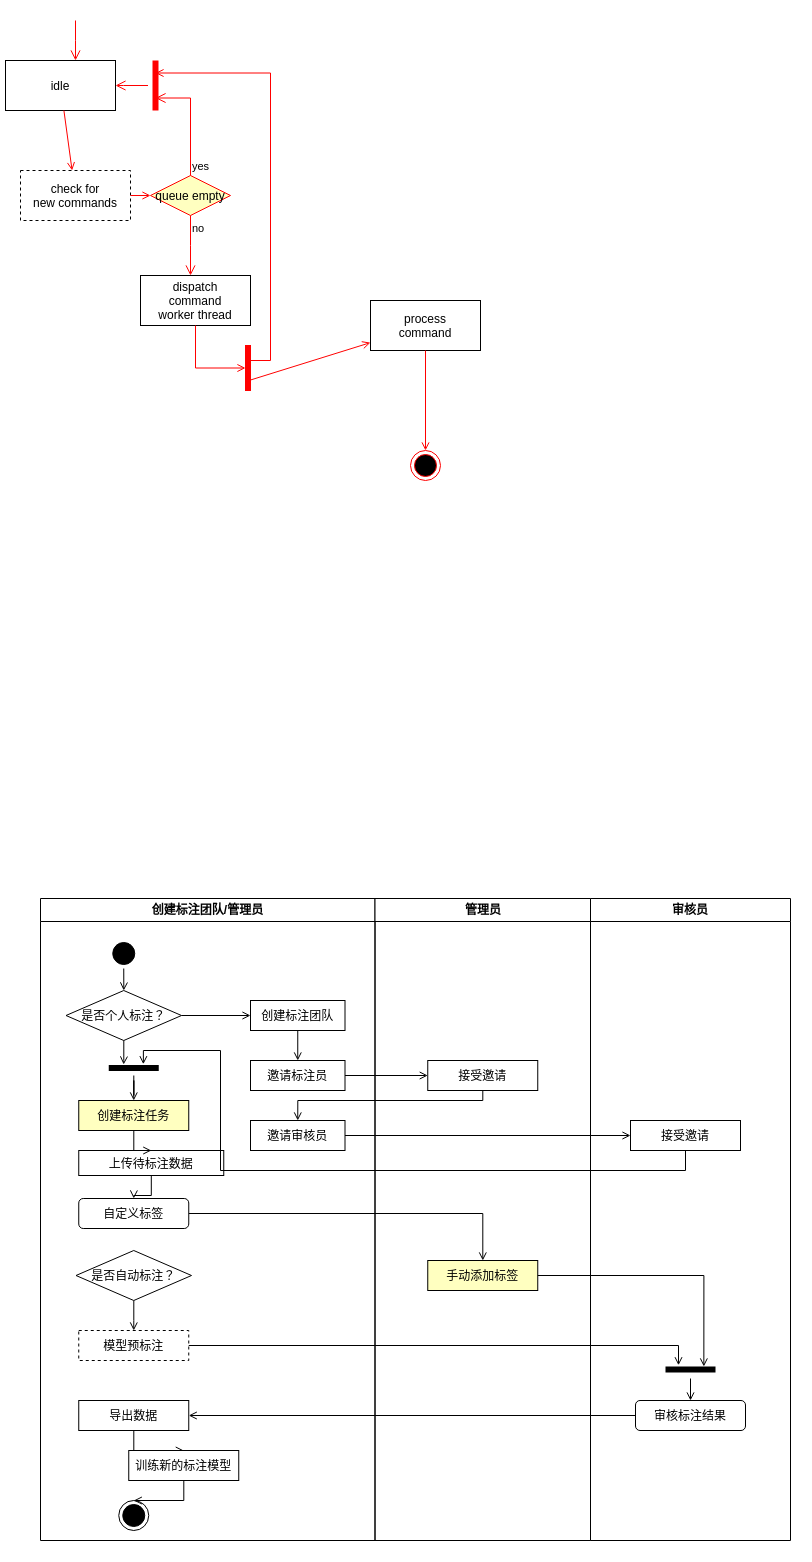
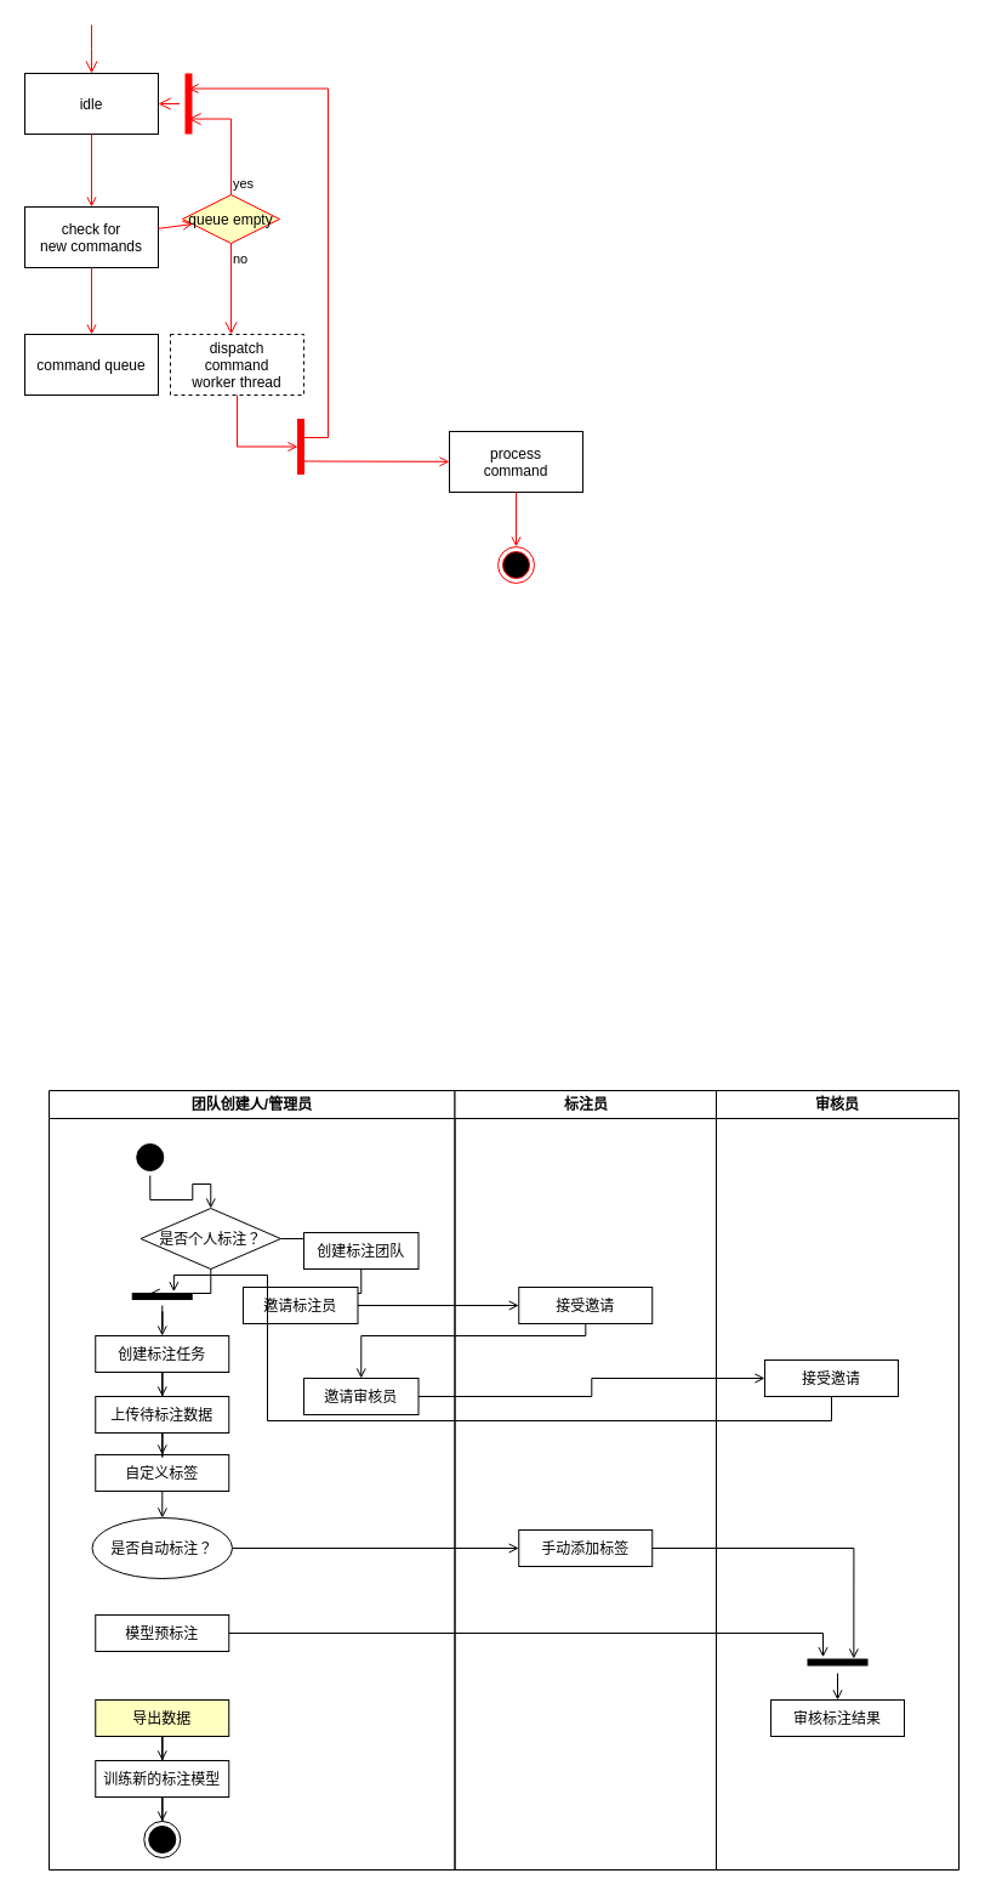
- <mxCell id="37" value="idle" style="" parent="1" vertex="1"><mxGeometry x="5" y="60" width="110" height="50" as="geometry" /></mxCell>
+ <mxCell id="37" value="idle" style="" parent="1" vertex="1"><mxGeometry x="20" y="60" width="110" height="50" as="geometry" /></mxCell>
- <mxCell id="38" value="check for &#10;new commands" style="dashed=1;" parent="1" vertex="1"><mxGeometry x="20" y="170" width="110" height="50" as="geometry" /></mxCell>
+ <mxCell id="38" value="check for &#10;new commands" style="" parent="1" vertex="1"><mxGeometry x="20" y="170" width="110" height="50" as="geometry" /></mxCell>
- <mxCell id="42" value="queue empty" style="rhombus;fillColor=#ffffc0;strokeColor=#ff0000;" parent="1" vertex="1"><mxGeometry x="150" y="175" width="80" height="40" as="geometry" /></mxCell>
+ <mxCell id="42" value="queue empty" style="rhombus;fillColor=#ffffc0;strokeColor=#ff0000;" parent="1" vertex="1"><mxGeometry x="150" y="160" width="80" height="40" as="geometry" /></mxCell>
+ <mxCell id="41" value="" style="endArrow=open;strokeColor=#FF0000;endFill=1;rounded=0" parent="1" source="38" target="40" edge="1"><mxGeometry relative="1" as="geometry" /></mxCell>
+ <mxCell id="40" value="command queue" style="" parent="1" vertex="1"><mxGeometry x="20" y="275" width="110" height="50" as="geometry" /></mxCell>
- <mxCell id="48" value="dispatch&#10;command&#10;worker thread" style="" parent="1" vertex="1"><mxGeometry x="140" y="275" width="110" height="50" as="geometry" /></mxCell>
+ <mxCell id="48" value="dispatch&#10;command&#10;worker thread" style="dashed=1;" parent="1" vertex="1"><mxGeometry x="140" y="275" width="110" height="50" as="geometry" /></mxCell>
- <mxCell id="51" value="process&#10;command" style="" parent="1" vertex="1"><mxGeometry x="370" y="300" width="110" height="50" as="geometry" /></mxCell>
+ <mxCell id="51" value="process&#10;command" style="" parent="1" vertex="1"><mxGeometry x="370" y="355" width="110" height="50" as="geometry" /></mxCell>
- <mxCell id="2" value="创建标注团队/管理员" style="swimlane;whiteSpace=wrap;fontColor=#000000;strokeColor=default;" parent="1" vertex="1"><mxGeometry x="40" y="898" width="334.5" height="642" as="geometry" /></mxCell>
+ <mxCell id="2" value="团队创建人/管理员" style="swimlane;whiteSpace=wrap;fontColor=#000000;strokeColor=default;" parent="1" vertex="1"><mxGeometry x="40" y="898" width="334.5" height="642" as="geometry" /></mxCell>
- <mxCell id="28" value="管理员" style="swimlane;whiteSpace=wrap;fontColor=#000000;strokeColor=default;" parent="1" vertex="1"><mxGeometry x="374.5" y="898" width="215.5" height="642" as="geometry" /></mxCell>
+ <mxCell id="28" value="标注员" style="swimlane;whiteSpace=wrap;fontColor=#000000;strokeColor=default;" parent="1" vertex="1"><mxGeometry x="374.5" y="898" width="215.5" height="642" as="geometry" /></mxCell>
- <mxCell id="6" value="是否个人标注？" style="rhombus;fillColor=#ffffff;strokeColor=default;fontColor=#000000;" parent="2" vertex="1"><mxGeometry x="25.5" y="92" width="115.5" height="50" as="geometry" /></mxCell>
+ <mxCell id="6" value="是否个人标注？" style="rhombus;fillColor=#ffffff;strokeColor=default;fontColor=#000000;" parent="2" vertex="1"><mxGeometry x="75.5" y="97" width="115.5" height="50" as="geometry" /></mxCell>
- <mxCell id="14" value="创建标注团队" style="strokeColor=default;fontColor=#000000;" parent="2" vertex="1"><mxGeometry x="210" y="102" width="94.5" height="30" as="geometry" /></mxCell>
+ <mxCell id="14" value="创建标注团队" style="strokeColor=default;fontColor=#000000;" parent="2" vertex="1"><mxGeometry x="210" y="117" width="94.5" height="30" as="geometry" /></mxCell>
- <mxCell id="15" value="邀请标注员" style="strokeColor=default;fontColor=#000000;" parent="2" vertex="1"><mxGeometry x="210" y="162" width="94.5" height="30" as="geometry" /></mxCell>
+ <mxCell id="15" value="邀请标注员" style="strokeColor=default;fontColor=#000000;" parent="2" vertex="1"><mxGeometry x="160" y="162" width="94.5" height="30" as="geometry" /></mxCell>
- <mxCell id="12" value="创建标注任务" style="strokeColor=default;fontColor=#000000;fillColor=#ffffc0;" parent="2" vertex="1"><mxGeometry x="38.25" y="202" width="110" height="30" as="geometry" /></mxCell>
+ <mxCell id="12" value="创建标注任务" style="strokeColor=default;fontColor=#000000;" parent="2" vertex="1"><mxGeometry x="38.25" y="202" width="110" height="30" as="geometry" /></mxCell>
- <mxCell id="16" value="邀请审核员" style="strokeColor=default;fontColor=#000000;" parent="2" vertex="1"><mxGeometry x="210" y="222" width="94.5" height="30" as="geometry" /></mxCell>
+ <mxCell id="16" value="邀请审核员" style="strokeColor=default;fontColor=#000000;" parent="2" vertex="1"><mxGeometry x="210" y="237" width="94.5" height="30" as="geometry" /></mxCell>
- <mxCell id="10" value="上传待标注数据" style="strokeColor=default;fontColor=#000000;" parent="2" vertex="1"><mxGeometry x="38.25" y="252" width="145" height="25" as="geometry" /></mxCell>
+ <mxCell id="10" value="上传待标注数据" style="strokeColor=default;fontColor=#000000;" parent="2" vertex="1"><mxGeometry x="38.25" y="252" width="110" height="30" as="geometry" /></mxCell>
- <mxCell id="8" value="自定义标签" style="strokeColor=default;fontColor=#000000;rounded=1;" parent="2" vertex="1"><mxGeometry x="38.25" y="300" width="110" height="30" as="geometry" /></mxCell>
+ <mxCell id="8" value="自定义标签" style="strokeColor=default;fontColor=#000000;" parent="2" vertex="1"><mxGeometry x="38.25" y="300" width="110" height="30" as="geometry" /></mxCell>
- <mxCell id="7" style="edgeStyle=orthogonalEdgeStyle;rounded=0;orthogonalLoop=1;jettySize=auto;html=1;endArrow=open;endFill=0;strokeColor=default;fontColor=#000000;" parent="2" source="8" target="30" edge="1"><mxGeometry relative="1" as="geometry" /></mxCell>
+ <mxCell id="7" style="edgeStyle=orthogonalEdgeStyle;rounded=0;orthogonalLoop=1;jettySize=auto;html=1;endArrow=open;endFill=0;strokeColor=default;fontColor=#000000;" parent="2" source="8" target="18" edge="1"><mxGeometry relative="1" as="geometry" /></mxCell>
- <mxCell id="18" value="是否自动标注？" style="rhombus;fillColor=#ffffff;strokeColor=default;fontColor=#000000;" parent="2" vertex="1"><mxGeometry x="35.5" y="352" width="115.5" height="50" as="geometry" /></mxCell>
+ <mxCell id="18" value="是否自动标注？" style="ellipse;fillColor=#ffffff;strokeColor=default;fontColor=#000000;" parent="2" vertex="1"><mxGeometry x="35.5" y="352" width="115.5" height="50" as="geometry" /></mxCell>
+ <mxCell id="60" style="edgeStyle=orthogonalEdgeStyle;rounded=0;orthogonalLoop=1;jettySize=auto;html=1;entryX=0;entryY=0.5;entryDx=0;entryDy=0;endArrow=open;endFill=0;strokeColor=default;fontColor=#000000;" parent="1" source="18" target="30" edge="1"><mxGeometry relative="1" as="geometry" /></mxCell>
- <mxCell id="30" value="手动添加标签" style="strokeColor=default;fontColor=#000000;fillColor=#ffffc0;" parent="28" vertex="1"><mxGeometry x="52.75" y="362" width="110" height="30" as="geometry" /></mxCell>
+ <mxCell id="30" value="手动添加标签" style="strokeColor=default;fontColor=#000000;" parent="28" vertex="1"><mxGeometry x="52.75" y="362" width="110" height="30" as="geometry" /></mxCell>
- <mxCell id="17" style="edgeStyle=orthogonalEdgeStyle;rounded=0;orthogonalLoop=1;jettySize=auto;html=1;entryX=0.5;entryY=0;entryDx=0;entryDy=0;endArrow=open;endFill=0;strokeColor=default;fontColor=#000000;" parent="2" source="18" target="19" edge="1"><mxGeometry relative="1" as="geometry" /></mxCell>
- <mxCell id="19" value="模型预标注" style="strokeColor=default;fontColor=#000000;dashed=1;" parent="2" vertex="1"><mxGeometry x="38.25" y="432" width="110" height="30" as="geometry" /></mxCell>
+ <mxCell id="19" value="模型预标注" style="strokeColor=default;fontColor=#000000;" parent="2" vertex="1"><mxGeometry x="38.25" y="432" width="110" height="30" as="geometry" /></mxCell>
- <mxCell id="21" value="导出数据" style="strokeColor=default;fontColor=#000000;" parent="2" vertex="1"><mxGeometry x="38.25" y="502" width="110" height="30" as="geometry" /></mxCell>
+ <mxCell id="21" value="导出数据" style="strokeColor=default;fontColor=#000000;fillColor=#ffffc0;" parent="2" vertex="1"><mxGeometry x="38.25" y="502" width="110" height="30" as="geometry" /></mxCell>
- <mxCell id="63" style="edgeStyle=orthogonalEdgeStyle;rounded=0;orthogonalLoop=1;jettySize=auto;html=1;entryX=1;entryY=0.5;entryDx=0;entryDy=0;endArrow=open;endFill=0;strokeColor=default;fontColor=#000000;" parent="1" source="33" target="21" edge="1"><mxGeometry relative="1" as="geometry" /></mxCell>
- <mxCell id="33" value="审核标注结果" style="strokeColor=default;fontColor=#000000;rounded=1;" parent="31" vertex="1"><mxGeometry x="45" y="502" width="110" height="30" as="geometry" /></mxCell>
+ <mxCell id="33" value="审核标注结果" style="strokeColor=default;fontColor=#000000;" parent="31" vertex="1"><mxGeometry x="45" y="502" width="110" height="30" as="geometry" /></mxCell>
- <mxCell id="23" value="训练新的标注模型" style="strokeColor=default;fontColor=#000000;" parent="2" vertex="1"><mxGeometry x="88.25" y="552" width="110" height="30" as="geometry" /></mxCell>
+ <mxCell id="23" value="训练新的标注模型" style="strokeColor=default;fontColor=#000000;" parent="2" vertex="1"><mxGeometry x="38.25" y="552" width="110" height="30" as="geometry" /></mxCell>
